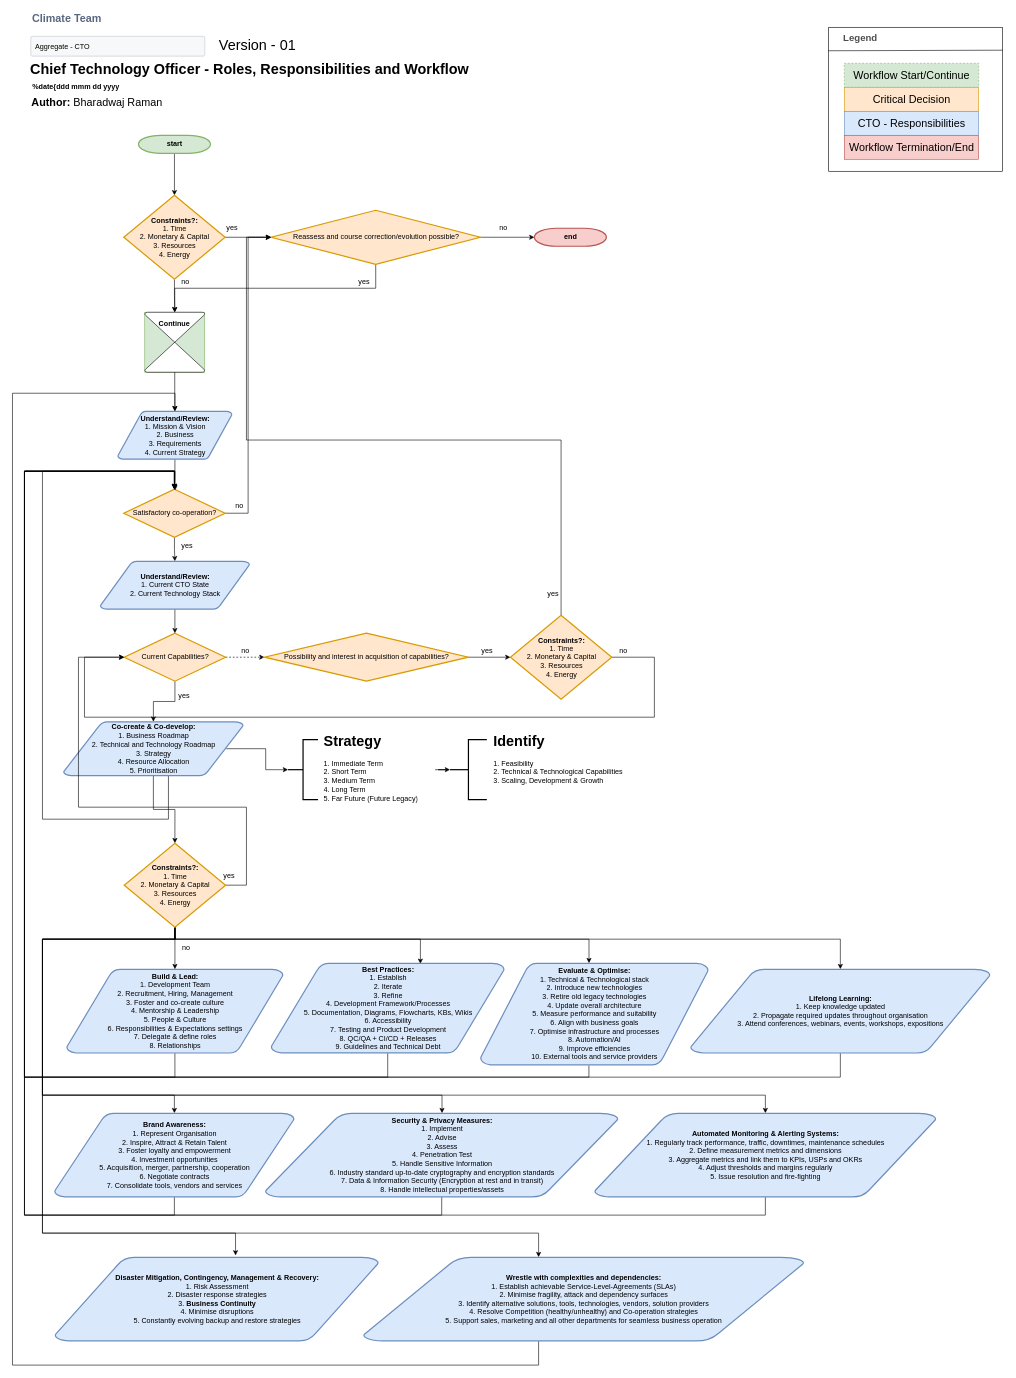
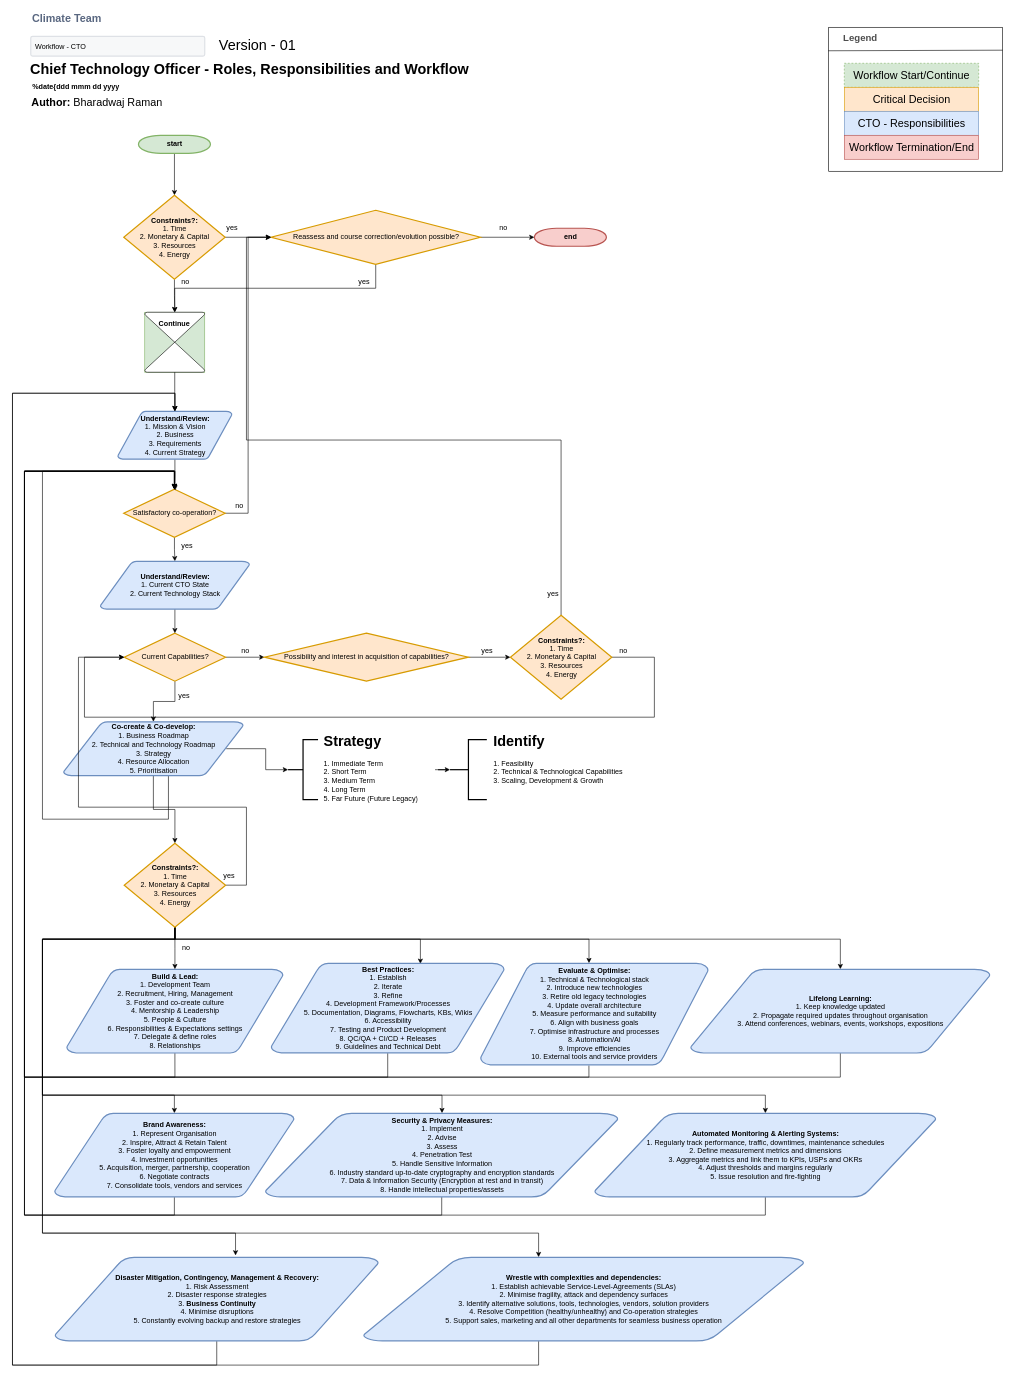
- <mxCell id="86" value="Aggregate - CTO" style="rounded=1;arcSize=9;fillColor=#F7F8F9;align=left;spacingLeft=5;strokeColor=#DEE1E6;html=1;strokeWidth=2;fontSize=12" vertex="1" parent="1"><mxGeometry x="50.5" y="60" width="290" height="33" as="geometry" /></mxCell>
+ <mxCell id="86" value="Workflow - CTO" style="rounded=1;arcSize=9;fillColor=#F7F8F9;align=left;spacingLeft=5;strokeColor=#DEE1E6;html=1;strokeWidth=2;fontSize=12" vertex="1" parent="1"><mxGeometry x="50.5" y="60" width="290" height="33" as="geometry" /></mxCell>
- <mxCell id="36" style="edgeStyle=orthogonalEdgeStyle;rounded=0;orthogonalLoop=1;jettySize=auto;html=1;exitX=1;exitY=0.5;exitDx=0;exitDy=0;exitPerimeter=0;entryX=0;entryY=0.5;entryDx=0;entryDy=0;entryPerimeter=0;dashed=1;" parent="1" source="38" target="43" edge="1"><mxGeometry relative="1" as="geometry" /></mxCell>
+ <mxCell id="36" style="edgeStyle=orthogonalEdgeStyle;rounded=0;orthogonalLoop=1;jettySize=auto;html=1;exitX=1;exitY=0.5;exitDx=0;exitDy=0;exitPerimeter=0;entryX=0;entryY=0.5;entryDx=0;entryDy=0;entryPerimeter=0;" parent="1" source="38" target="43" edge="1"><mxGeometry relative="1" as="geometry" /></mxCell>
+ <mxCell id="79" style="edgeStyle=orthogonalEdgeStyle;rounded=0;orthogonalLoop=1;jettySize=auto;html=1;entryX=0.5;entryY=0;entryDx=0;entryDy=0;entryPerimeter=0;exitX=0.5;exitY=1;exitDx=0;exitDy=0;exitPerimeter=0;" parent="1" source="80" target="5" edge="1"><mxGeometry relative="1" as="geometry"><Array as="points"><mxPoint x="361" y="2275" /><mxPoint x="20" y="2275" /><mxPoint x="20" y="655" /><mxPoint x="291" y="655" /></Array></mxGeometry></mxCell>
